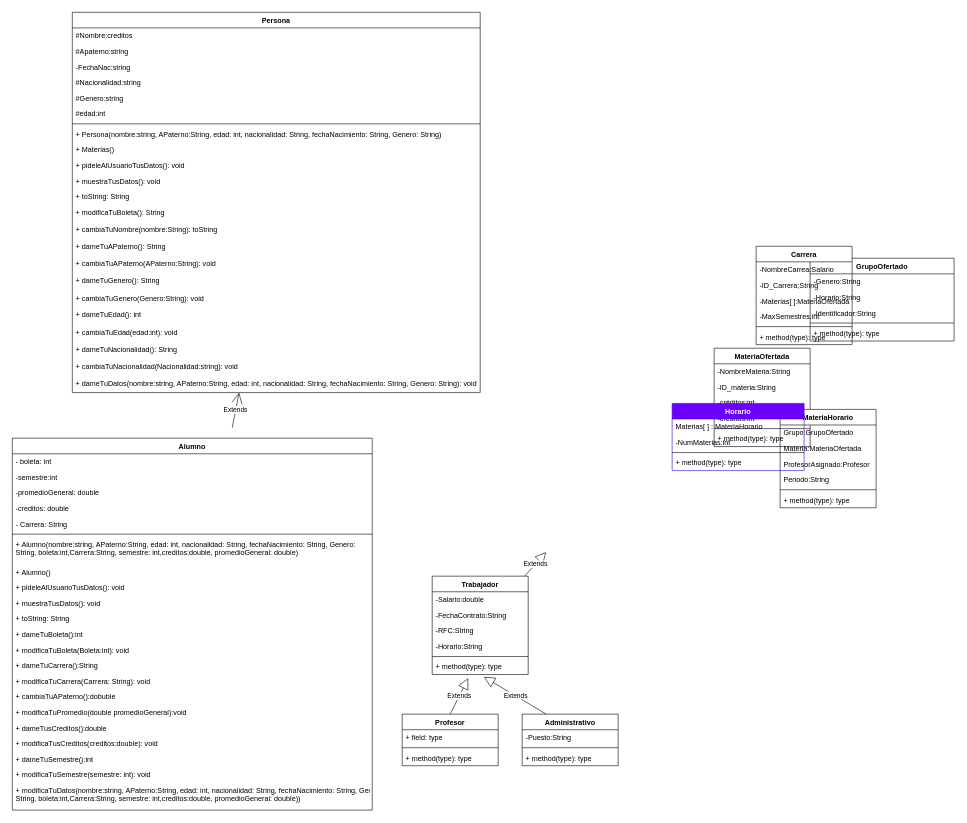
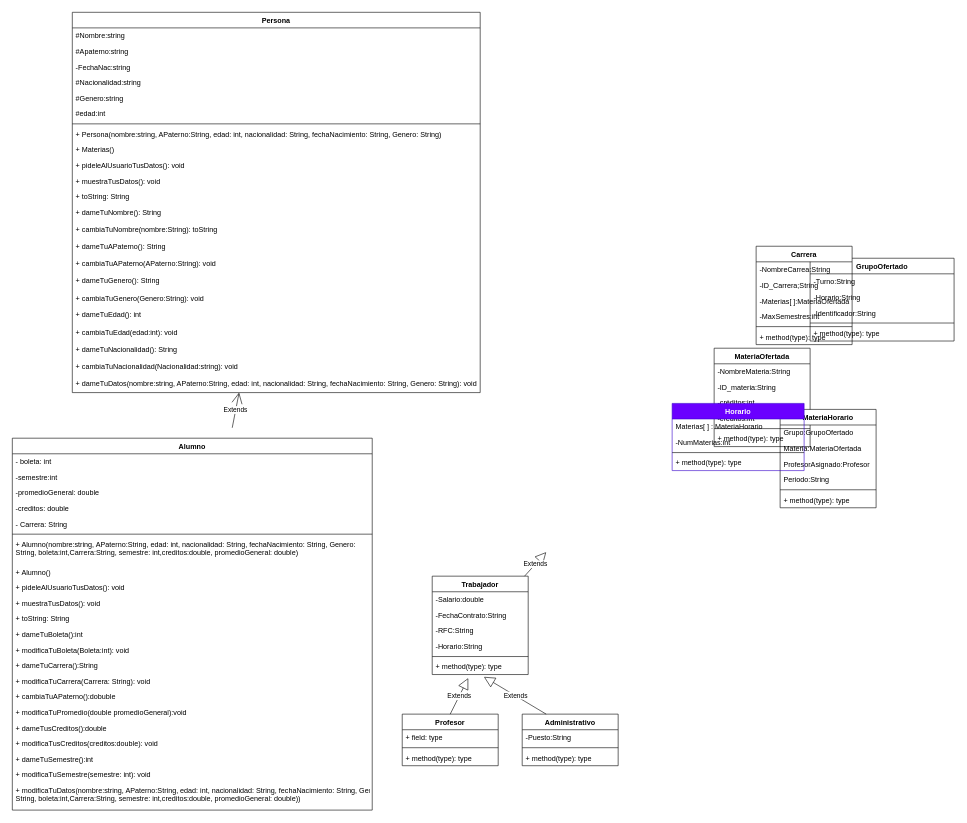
- <mxCell id="3" value="#Nombre:creditos" style="text;strokeColor=none;fillColor=none;align=left;verticalAlign=top;spacingLeft=4;spacingRight=4;overflow=hidden;rotatable=0;points=[[0,0.5],[1,0.5]];portConstraint=eastwest;" parent="2" vertex="1"><mxGeometry y="26" width="680" height="26" as="geometry" /></mxCell>
+ <mxCell id="3" value="#Nombre:string" style="text;strokeColor=none;fillColor=none;align=left;verticalAlign=top;spacingLeft=4;spacingRight=4;overflow=hidden;rotatable=0;points=[[0,0.5],[1,0.5]];portConstraint=eastwest;" parent="2" vertex="1"><mxGeometry y="26" width="680" height="26" as="geometry" /></mxCell>
- <mxCell id="15" value="+ modificaTuBoleta(): String" style="text;strokeColor=none;fillColor=none;align=left;verticalAlign=top;spacingLeft=4;spacingRight=4;overflow=hidden;rotatable=0;points=[[0,0.5],[1,0.5]];portConstraint=eastwest;" parent="2" vertex="1"><mxGeometry y="320" width="680" height="29" as="geometry" /></mxCell>
+ <mxCell id="15" value="+ dameTuNombre(): String" style="text;strokeColor=none;fillColor=none;align=left;verticalAlign=top;spacingLeft=4;spacingRight=4;overflow=hidden;rotatable=0;points=[[0,0.5],[1,0.5]];portConstraint=eastwest;" parent="2" vertex="1"><mxGeometry y="320" width="680" height="29" as="geometry" /></mxCell>
- <mxCell id="78" value="-NombreCarrea:Salario" style="text;strokeColor=none;fillColor=none;align=left;verticalAlign=top;spacingLeft=4;spacingRight=4;overflow=hidden;rotatable=0;points=[[0,0.5],[1,0.5]];portConstraint=eastwest;" parent="77" vertex="1"><mxGeometry y="26" width="160" height="26" as="geometry" /></mxCell>
+ <mxCell id="78" value="-NombreCarrea:String" style="text;strokeColor=none;fillColor=none;align=left;verticalAlign=top;spacingLeft=4;spacingRight=4;overflow=hidden;rotatable=0;points=[[0,0.5],[1,0.5]];portConstraint=eastwest;" parent="77" vertex="1"><mxGeometry y="26" width="160" height="26" as="geometry" /></mxCell>
- <mxCell id="65" value="-Genero:String" style="text;strokeColor=none;fillColor=none;align=left;verticalAlign=top;spacingLeft=4;spacingRight=4;overflow=hidden;rotatable=0;points=[[0,0.5],[1,0.5]];portConstraint=eastwest;" parent="64" vertex="1"><mxGeometry y="26" width="240" height="26" as="geometry" /></mxCell>
+ <mxCell id="65" value="-Turno:String" style="text;strokeColor=none;fillColor=none;align=left;verticalAlign=top;spacingLeft=4;spacingRight=4;overflow=hidden;rotatable=0;points=[[0,0.5],[1,0.5]];portConstraint=eastwest;" parent="64" vertex="1"><mxGeometry y="26" width="240" height="26" as="geometry" /></mxCell>
